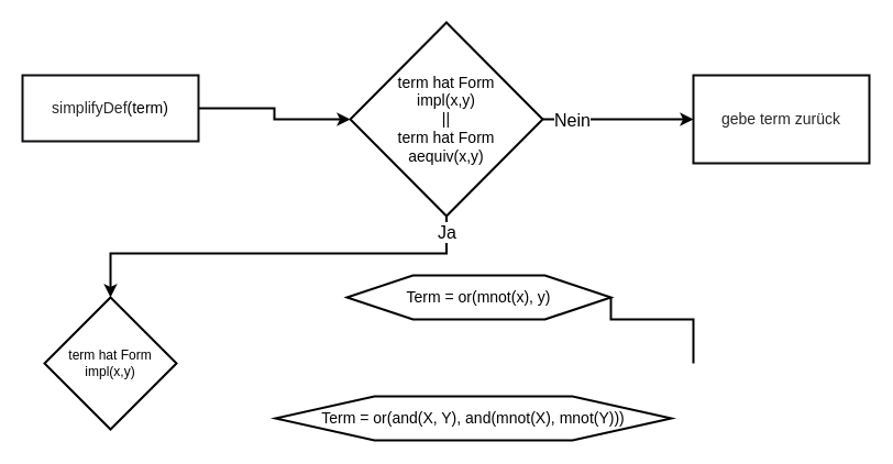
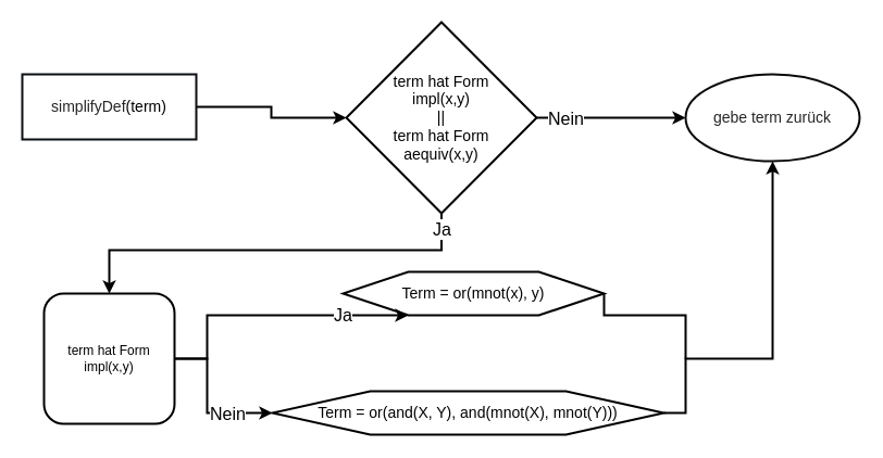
- <mxCell id="4" value="&lt;span style=&quot;font-size: 14px&quot;&gt;&lt;font color=&quot;#262626&quot;&gt;gebe term zurück&lt;/font&gt;&lt;/span&gt;" style="rounded=0;whiteSpace=wrap;html=1;strokeWidth=2;fillColor=none;strokeColor=#070A06;" parent="1" vertex="1"><mxGeometry x="630" y="68" width="160" height="80" as="geometry" /></mxCell>
+ <mxCell id="4" value="&lt;span style=&quot;font-size: 14px&quot;&gt;&lt;font color=&quot;#262626&quot;&gt;gebe term zurück&lt;/font&gt;&lt;/span&gt;" style="ellipse;whiteSpace=wrap;html=1;strokeWidth=2;fillColor=none;strokeColor=#070A06;" parent="1" vertex="1"><mxGeometry x="630" y="68" width="160" height="80" as="geometry" /></mxCell>
+ <mxCell id="10" style="edgeStyle=orthogonalEdgeStyle;rounded=0;orthogonalLoop=1;jettySize=auto;html=1;startArrow=none;startFill=0;endArrow=classic;endFill=1;strokeWidth=2;" parent="1" source="14" target="16" edge="1"><mxGeometry relative="1" as="geometry"><Array as="points"><mxPoint x="190" y="330" /><mxPoint x="190" y="290" /></Array></mxGeometry></mxCell>
+ <mxCell id="11" value="&lt;font style=&quot;font-size: 16px&quot;&gt;Ja&lt;/font&gt;" style="edgeLabel;html=1;align=center;verticalAlign=middle;resizable=0;points=[];" parent="10" vertex="1" connectable="0"><mxGeometry x="0.525" y="1" relative="1" as="geometry"><mxPoint as="offset" /></mxGeometry></mxCell>
+ <mxCell id="17" style="edgeStyle=orthogonalEdgeStyle;rounded=0;orthogonalLoop=1;jettySize=auto;html=1;entryX=0.5;entryY=1;entryDx=0;entryDy=0;startArrow=none;startFill=0;endArrow=classic;endFill=1;strokeWidth=2;exitX=1;exitY=0.5;exitDx=0;exitDy=0;" parent="1" source="18" target="4" edge="1"><mxGeometry relative="1" as="geometry"><Array as="points"><mxPoint x="630" y="380" /><mxPoint x="630" y="330" /><mxPoint x="710" y="330" /></Array></mxGeometry></mxCell>
- <mxCell id="14" value="term hat Form&lt;br&gt;&lt;font style=&quot;font-size: 12px&quot;&gt;impl(x,y)&lt;/font&gt;" style="rhombus;whiteSpace=wrap;html=1;fillColor=none;strokeWidth=2;" parent="1" vertex="1"><mxGeometry x="40" y="270" width="120" height="120" as="geometry" /></mxCell>
+ <mxCell id="14" value="term hat Form&lt;br&gt;&lt;font style=&quot;font-size: 12px&quot;&gt;impl(x,y)&lt;/font&gt;" style="whiteSpace=wrap;html=1;fillColor=none;strokeWidth=2;rounded=1;" parent="1" vertex="1"><mxGeometry x="40" y="270" width="120" height="120" as="geometry" /></mxCell>
+ <mxCell id="12" style="edgeStyle=orthogonalEdgeStyle;rounded=0;orthogonalLoop=1;jettySize=auto;html=1;entryX=0;entryY=0.5;entryDx=0;entryDy=0;startArrow=none;startFill=0;endArrow=classic;endFill=1;strokeWidth=2;" parent="1" source="14" target="18" edge="1"><mxGeometry relative="1" as="geometry"><Array as="points"><mxPoint x="190" y="330" /><mxPoint x="190" y="380" /></Array></mxGeometry></mxCell>
+ <mxCell id="13" value="&lt;font style=&quot;font-size: 16px&quot;&gt;Nein&lt;/font&gt;" style="edgeLabel;html=1;align=center;verticalAlign=middle;resizable=0;points=[];" parent="12" vertex="1" connectable="0"><mxGeometry x="0.553" y="4" relative="1" as="geometry"><mxPoint x="-11" y="4" as="offset" /></mxGeometry></mxCell>
